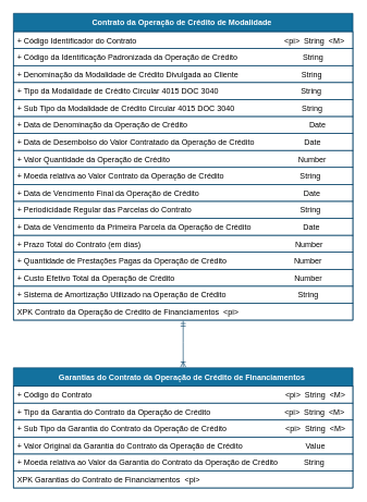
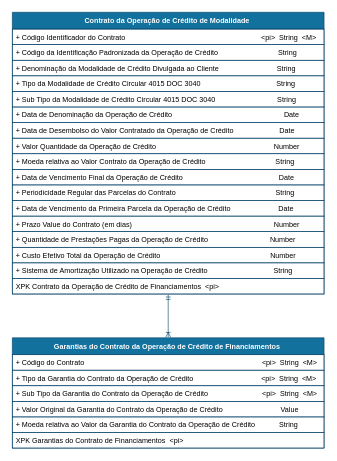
- <mxCell id="15" value="+ Prazo Total do Contrato (em dias)                                                                       Number  " style="text;fillColor=none;align=left;verticalAlign=top;spacingLeft=4;spacingRight=4;overflow=hidden;rotatable=0;points=[[0,0.5],[1,0.5]];portConstraint=eastwest;strokeColor=#003F66;" vertex="1" parent="2"><mxGeometry y="340" width="520" height="26" as="geometry" /></mxCell>
+ <mxCell id="15" value="+ Prazo Value do Contrato (em dias)                                                                       Number  " style="text;fillColor=none;align=left;verticalAlign=top;spacingLeft=4;spacingRight=4;overflow=hidden;rotatable=0;points=[[0,0.5],[1,0.5]];portConstraint=eastwest;strokeColor=#003F66;" vertex="1" parent="2"><mxGeometry y="340" width="520" height="26" as="geometry" /></mxCell>
